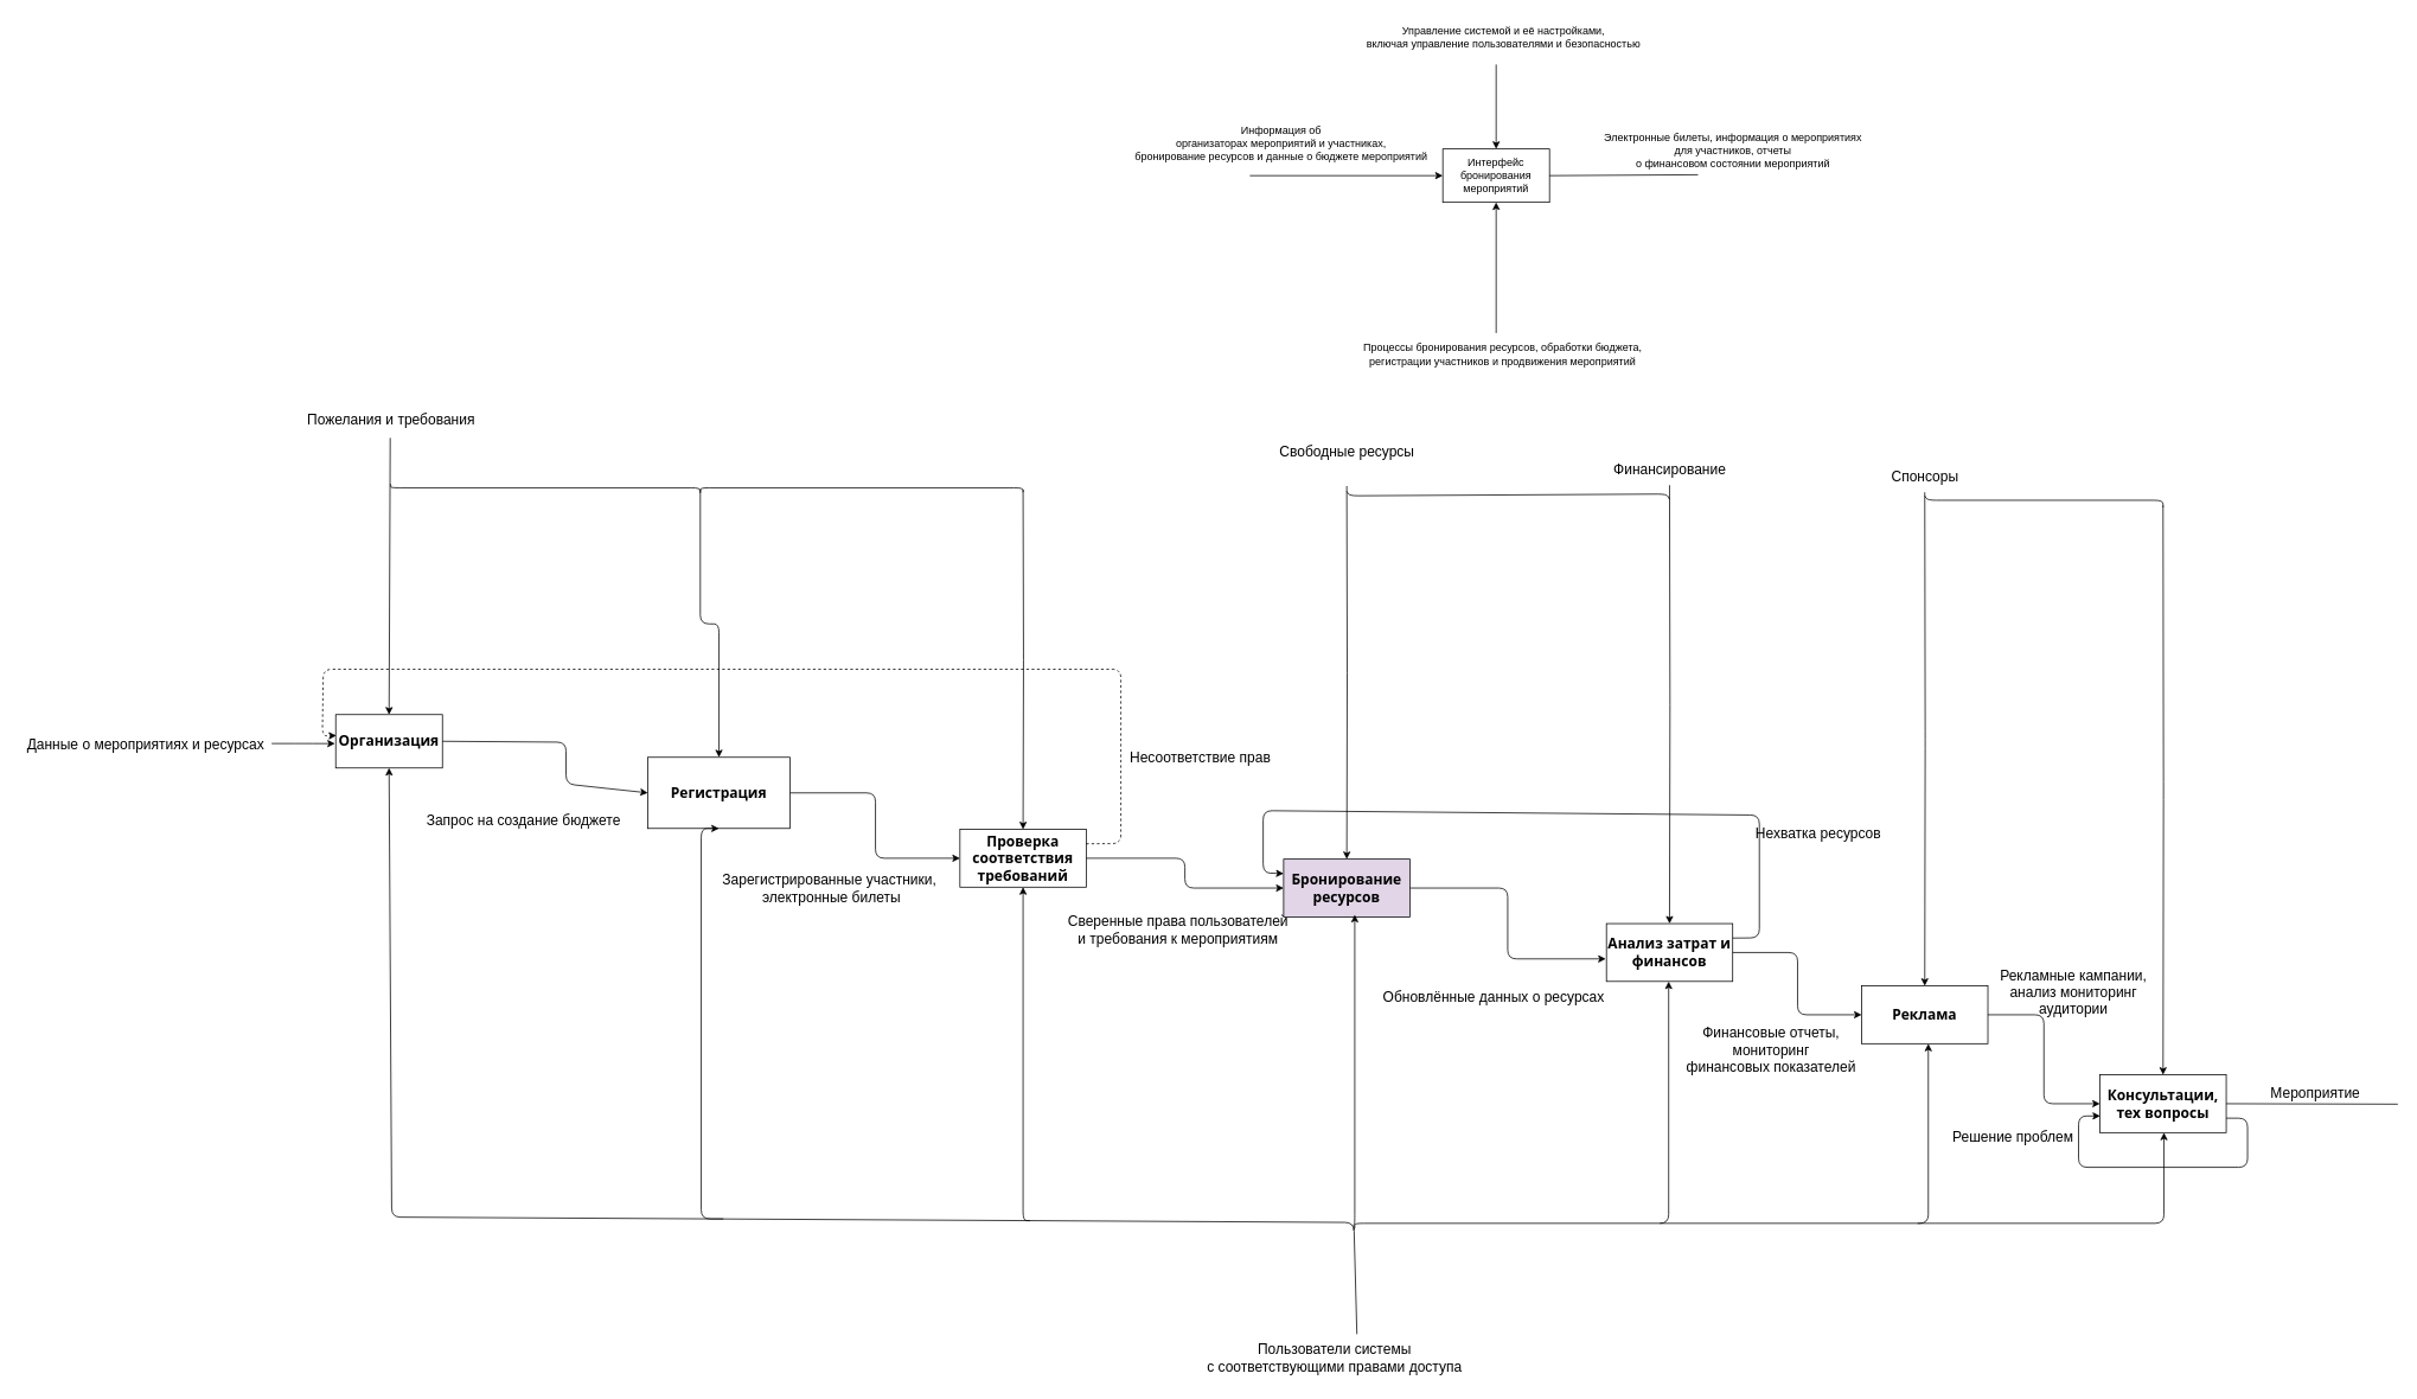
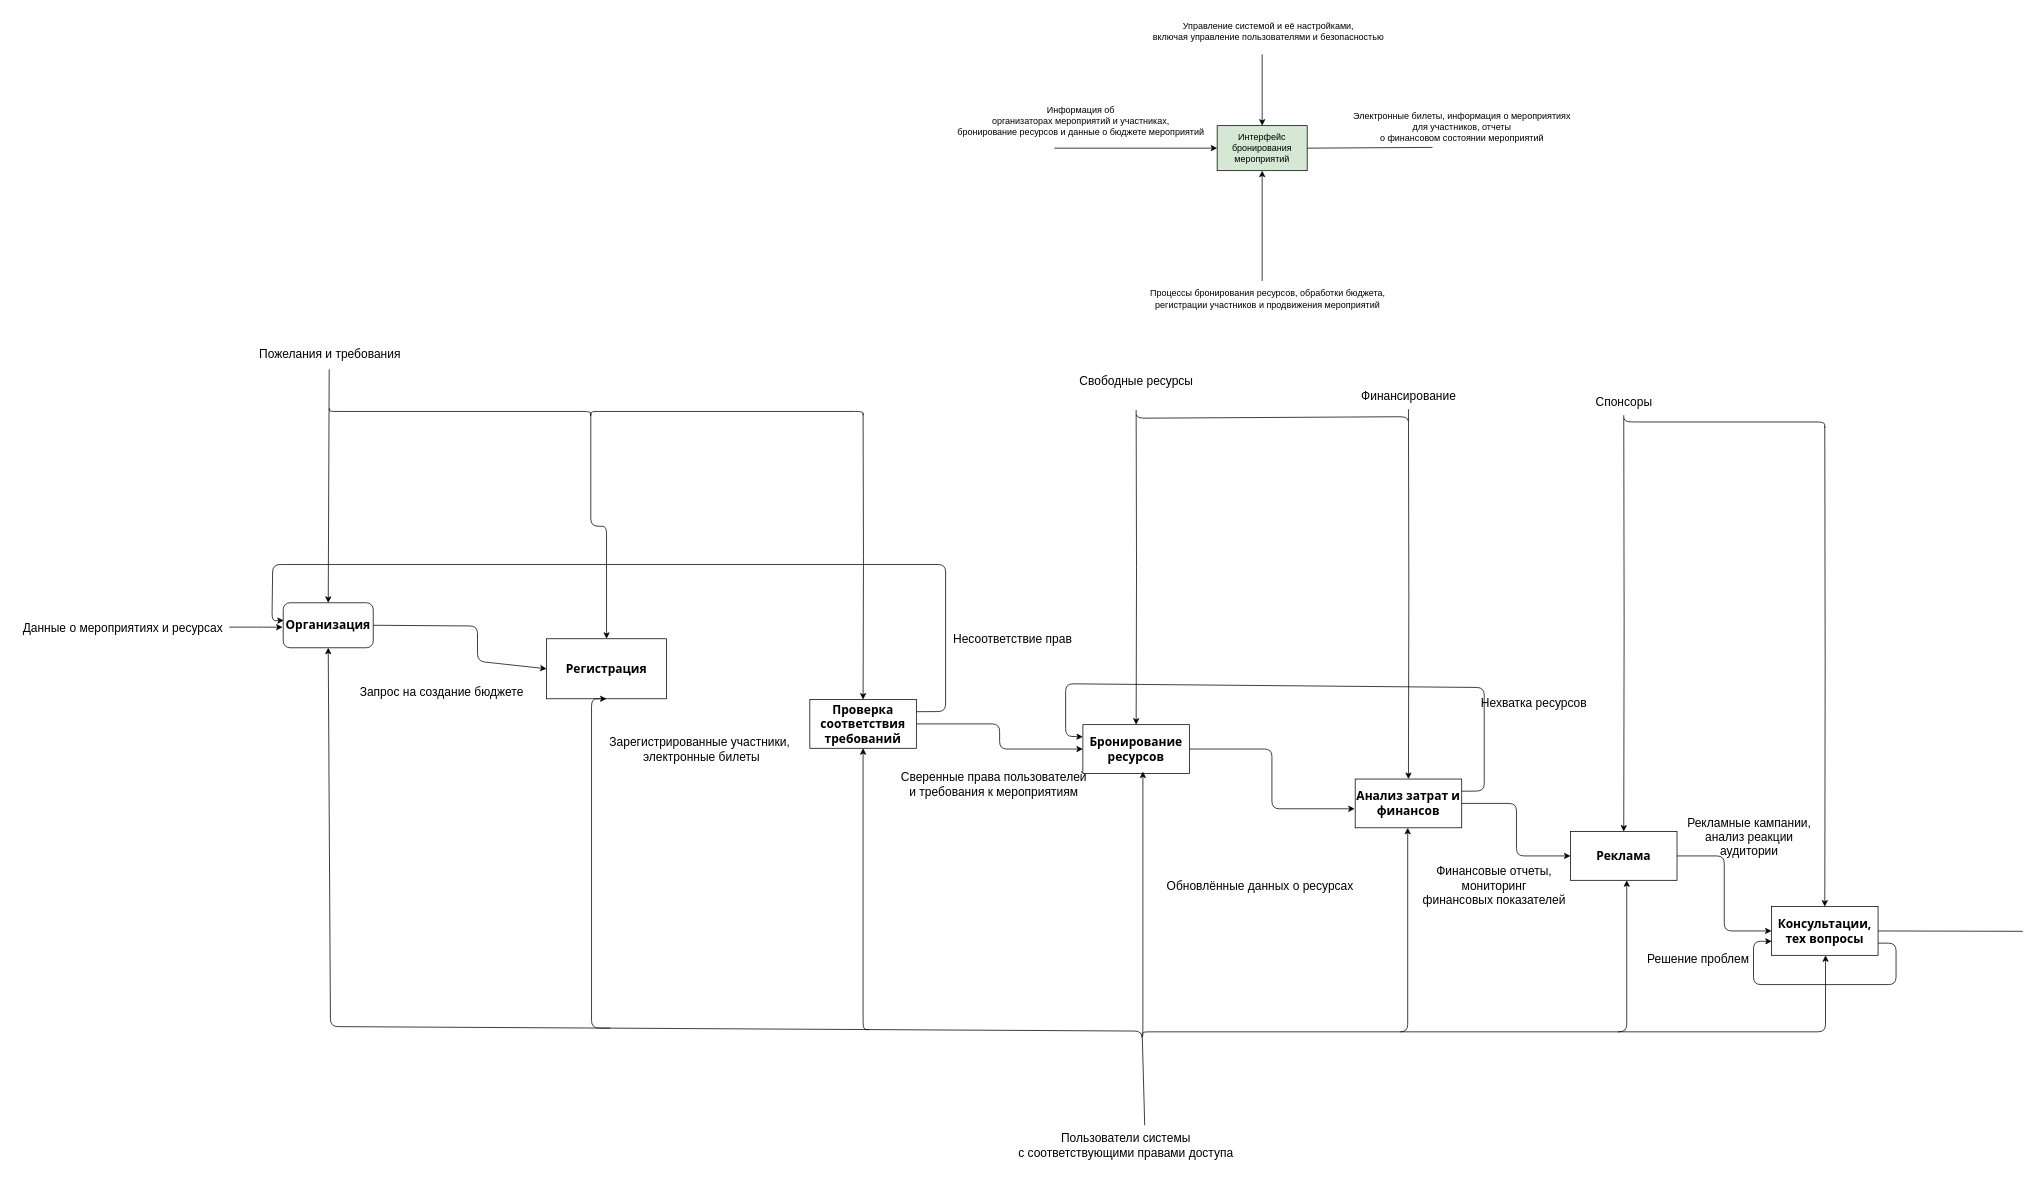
- <mxCell id="2" value="Интерфейс бронирования мероприятий" style="rounded=0;whiteSpace=wrap;html=1;" parent="1" vertex="1"><mxGeometry x="1622" y="167" width="120" height="60" as="geometry" /></mxCell>
+ <mxCell id="2" value="Интерфейс бронирования мероприятий" style="rounded=0;whiteSpace=wrap;html=1;fillColor=#d5e8d4;" parent="1" vertex="1"><mxGeometry x="1622" y="167" width="120" height="60" as="geometry" /></mxCell>
- <mxCell id="59" value="" style="endArrow=classic;html=1;rounded=1;exitX=1;exitY=0.25;exitDx=0;exitDy=0;entryX=0.006;entryY=0.392;entryDx=0;entryDy=0;entryPerimeter=0;dashed=1;" edge="1" parent="1" source="23" target="11"><mxGeometry width="50" height="50" relative="1" as="geometry"><mxPoint x="1242" y="1023" as="sourcePoint" /><mxPoint x="329" y="752" as="targetPoint" /><Array as="points"><mxPoint x="1260" y="948" /><mxPoint x="1260" y="752" /><mxPoint x="363" y="752" /><mxPoint x="362" y="827" /></Array></mxGeometry></mxCell>
+ <mxCell id="59" value="" style="endArrow=classic;html=1;rounded=1;exitX=1;exitY=0.25;exitDx=0;exitDy=0;entryX=0.006;entryY=0.392;entryDx=0;entryDy=0;entryPerimeter=0;" edge="1" parent="1" source="23" target="11"><mxGeometry width="50" height="50" relative="1" as="geometry"><mxPoint x="1242" y="1023" as="sourcePoint" /><mxPoint x="329" y="752" as="targetPoint" /><Array as="points"><mxPoint x="1260" y="948" /><mxPoint x="1260" y="752" /><mxPoint x="363" y="752" /><mxPoint x="362" y="827" /></Array></mxGeometry></mxCell>
- <mxCell id="11" value="&lt;span style=&quot;background-color: initial; color: var(--tw-prose-bold); font-family: Söhne, ui-sans-serif, system-ui, -apple-system, &amp;quot;Segoe UI&amp;quot;, Roboto, Ubuntu, Cantarell, &amp;quot;Noto Sans&amp;quot;, sans-serif, &amp;quot;Helvetica Neue&amp;quot;, Arial, &amp;quot;Apple Color Emoji&amp;quot;, &amp;quot;Segoe UI Emoji&amp;quot;, &amp;quot;Segoe UI Symbol&amp;quot;, &amp;quot;Noto Color Emoji&amp;quot;; font-size: 16px; font-weight: 600;&quot;&gt;Организация&lt;/span&gt;" style="rounded=0;whiteSpace=wrap;html=1;" parent="1" vertex="1"><mxGeometry x="377" y="803" width="120" height="60" as="geometry" /></mxCell>
+ <mxCell id="11" value="&lt;span style=&quot;background-color: initial; color: var(--tw-prose-bold); font-family: Söhne, ui-sans-serif, system-ui, -apple-system, &amp;quot;Segoe UI&amp;quot;, Roboto, Ubuntu, Cantarell, &amp;quot;Noto Sans&amp;quot;, sans-serif, &amp;quot;Helvetica Neue&amp;quot;, Arial, &amp;quot;Apple Color Emoji&amp;quot;, &amp;quot;Segoe UI Emoji&amp;quot;, &amp;quot;Segoe UI Symbol&amp;quot;, &amp;quot;Noto Color Emoji&amp;quot;; font-size: 16px; font-weight: 600;&quot;&gt;Организация&lt;/span&gt;" style="whiteSpace=wrap;html=1;rounded=1;" parent="1" vertex="1"><mxGeometry x="377" y="803" width="120" height="60" as="geometry" /></mxCell>
- <mxCell id="19" value="" style="endArrow=classic;html=1;rounded=1;entryX=0;entryY=0.5;entryDx=0;entryDy=0;exitX=1;exitY=0.5;exitDx=0;exitDy=0;edgeStyle=elbowEdgeStyle;" parent="1" source="18" target="23" edge="1"><mxGeometry width="50" height="50" relative="1" as="geometry"><mxPoint x="850" y="809.47" as="sourcePoint" /><mxPoint x="913" y="809.47" as="targetPoint" /></mxGeometry></mxCell>
- <mxCell id="27" value="&lt;span style=&quot;background-color: initial; color: var(--tw-prose-bold); font-family: Söhne, ui-sans-serif, system-ui, -apple-system, &amp;quot;Segoe UI&amp;quot;, Roboto, Ubuntu, Cantarell, &amp;quot;Noto Sans&amp;quot;, sans-serif, &amp;quot;Helvetica Neue&amp;quot;, Arial, &amp;quot;Apple Color Emoji&amp;quot;, &amp;quot;Segoe UI Emoji&amp;quot;, &amp;quot;Segoe UI Symbol&amp;quot;, &amp;quot;Noto Color Emoji&amp;quot;; font-size: 16px; font-weight: 600;&quot;&gt;Бронирование ресурсов&lt;/span&gt;" style="rounded=0;whiteSpace=wrap;html=1;fillColor=#e1d5e7;" parent="1" vertex="1"><mxGeometry x="1443" y="965.5" width="142" height="65" as="geometry" /></mxCell>
+ <mxCell id="27" value="&lt;span style=&quot;background-color: initial; color: var(--tw-prose-bold); font-family: Söhne, ui-sans-serif, system-ui, -apple-system, &amp;quot;Segoe UI&amp;quot;, Roboto, Ubuntu, Cantarell, &amp;quot;Noto Sans&amp;quot;, sans-serif, &amp;quot;Helvetica Neue&amp;quot;, Arial, &amp;quot;Apple Color Emoji&amp;quot;, &amp;quot;Segoe UI Emoji&amp;quot;, &amp;quot;Segoe UI Symbol&amp;quot;, &amp;quot;Noto Color Emoji&amp;quot;; font-size: 16px; font-weight: 600;&quot;&gt;Бронирование ресурсов&lt;/span&gt;" style="rounded=0;whiteSpace=wrap;html=1;" parent="1" vertex="1"><mxGeometry x="1443" y="965.5" width="142" height="65" as="geometry" /></mxCell>
- <mxCell id="40" value="&lt;font style=&quot;font-size: 16px;&quot;&gt;Рекламные кампании, &lt;br&gt;анализ мониторинг &lt;br&gt;аудитории&lt;/font&gt;" style="text;html=1;align=center;verticalAlign=middle;resizable=0;points=[];autosize=1;strokeColor=none;fillColor=none;" parent="1" vertex="1"><mxGeometry x="2239" y="1080" width="183" height="70" as="geometry" /></mxCell>
+ <mxCell id="40" value="&lt;font style=&quot;font-size: 16px;&quot;&gt;Рекламные кампании, &lt;br&gt;анализ реакции &lt;br&gt;аудитории&lt;/font&gt;" style="text;html=1;align=center;verticalAlign=middle;resizable=0;points=[];autosize=1;strokeColor=none;fillColor=none;" parent="1" vertex="1"><mxGeometry x="2239" y="1080" width="183" height="70" as="geometry" /></mxCell>
- <mxCell id="29" value="&lt;span style=&quot;font-size: 16px;&quot;&gt;Обновлённые данных о ресурсах&lt;/span&gt;" style="text;html=1;align=center;verticalAlign=middle;resizable=0;points=[];autosize=1;strokeColor=none;fillColor=none;" parent="1" vertex="1"><mxGeometry x="1545" y="1105" width="267" height="31" as="geometry" /></mxCell>
+ <mxCell id="29" value="&lt;span style=&quot;font-size: 16px;&quot;&gt;Обновлённые данных о ресурсах&lt;/span&gt;" style="text;html=1;align=center;verticalAlign=middle;resizable=0;points=[];autosize=1;strokeColor=none;fillColor=none;" parent="1" vertex="1"><mxGeometry x="1545" y="1165" width="267" height="31" as="geometry" /></mxCell>
- <mxCell id="46" value="&lt;font style=&quot;font-size: 16px;&quot;&gt;Мероприятие&lt;/font&gt;" style="text;html=1;align=center;verticalAlign=middle;resizable=0;points=[];autosize=1;strokeColor=none;fillColor=none;fontSize=11;fontFamily=Helvetica;fontColor=default;" parent="1" vertex="1"><mxGeometry x="2543" y="1212" width="119" height="31" as="geometry" /></mxCell>
